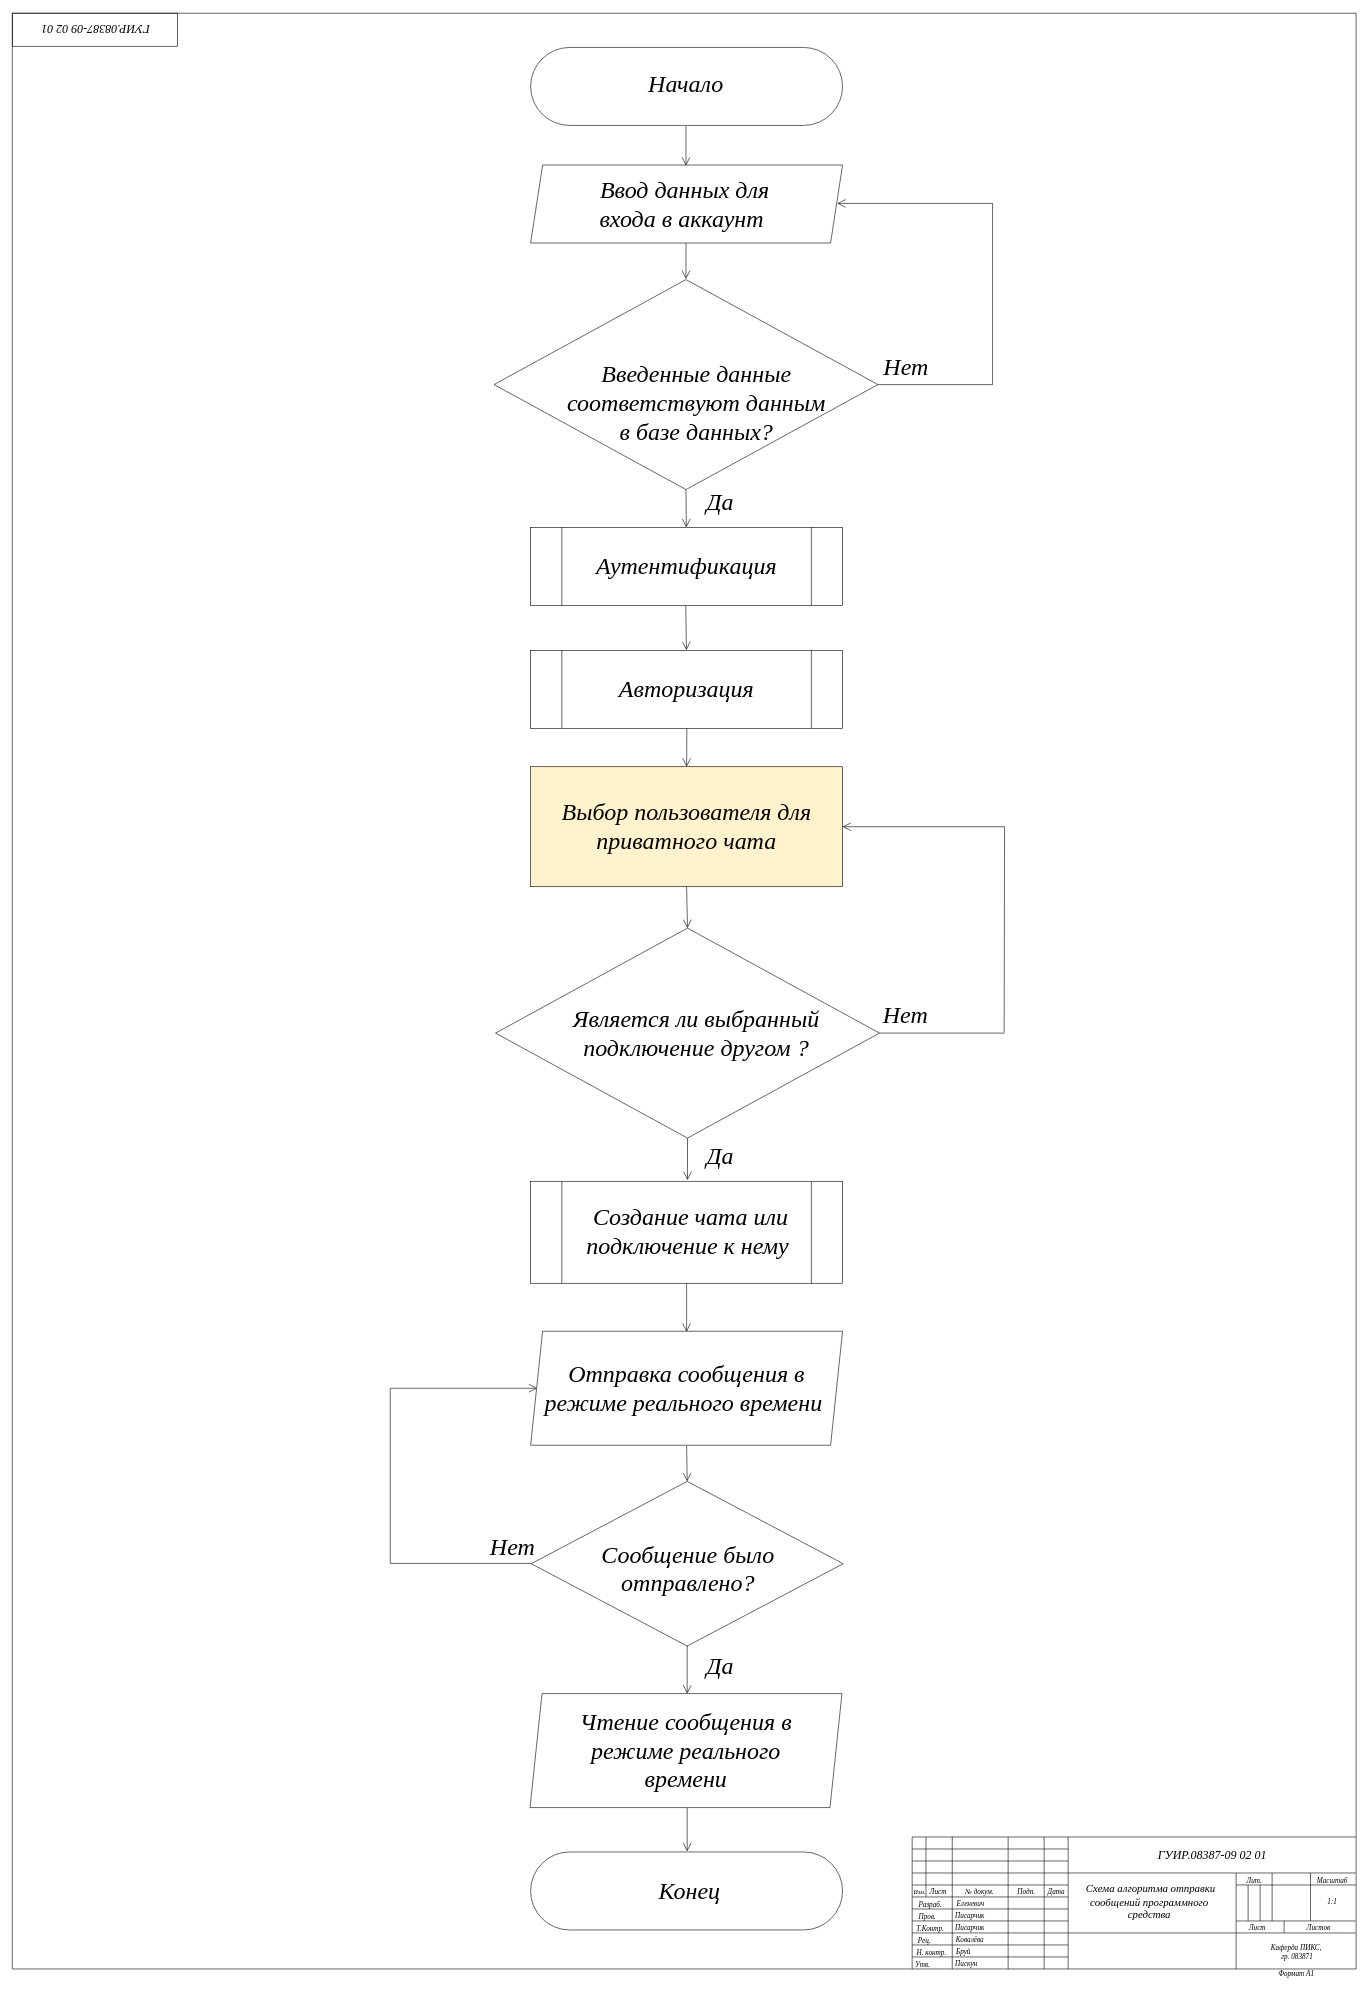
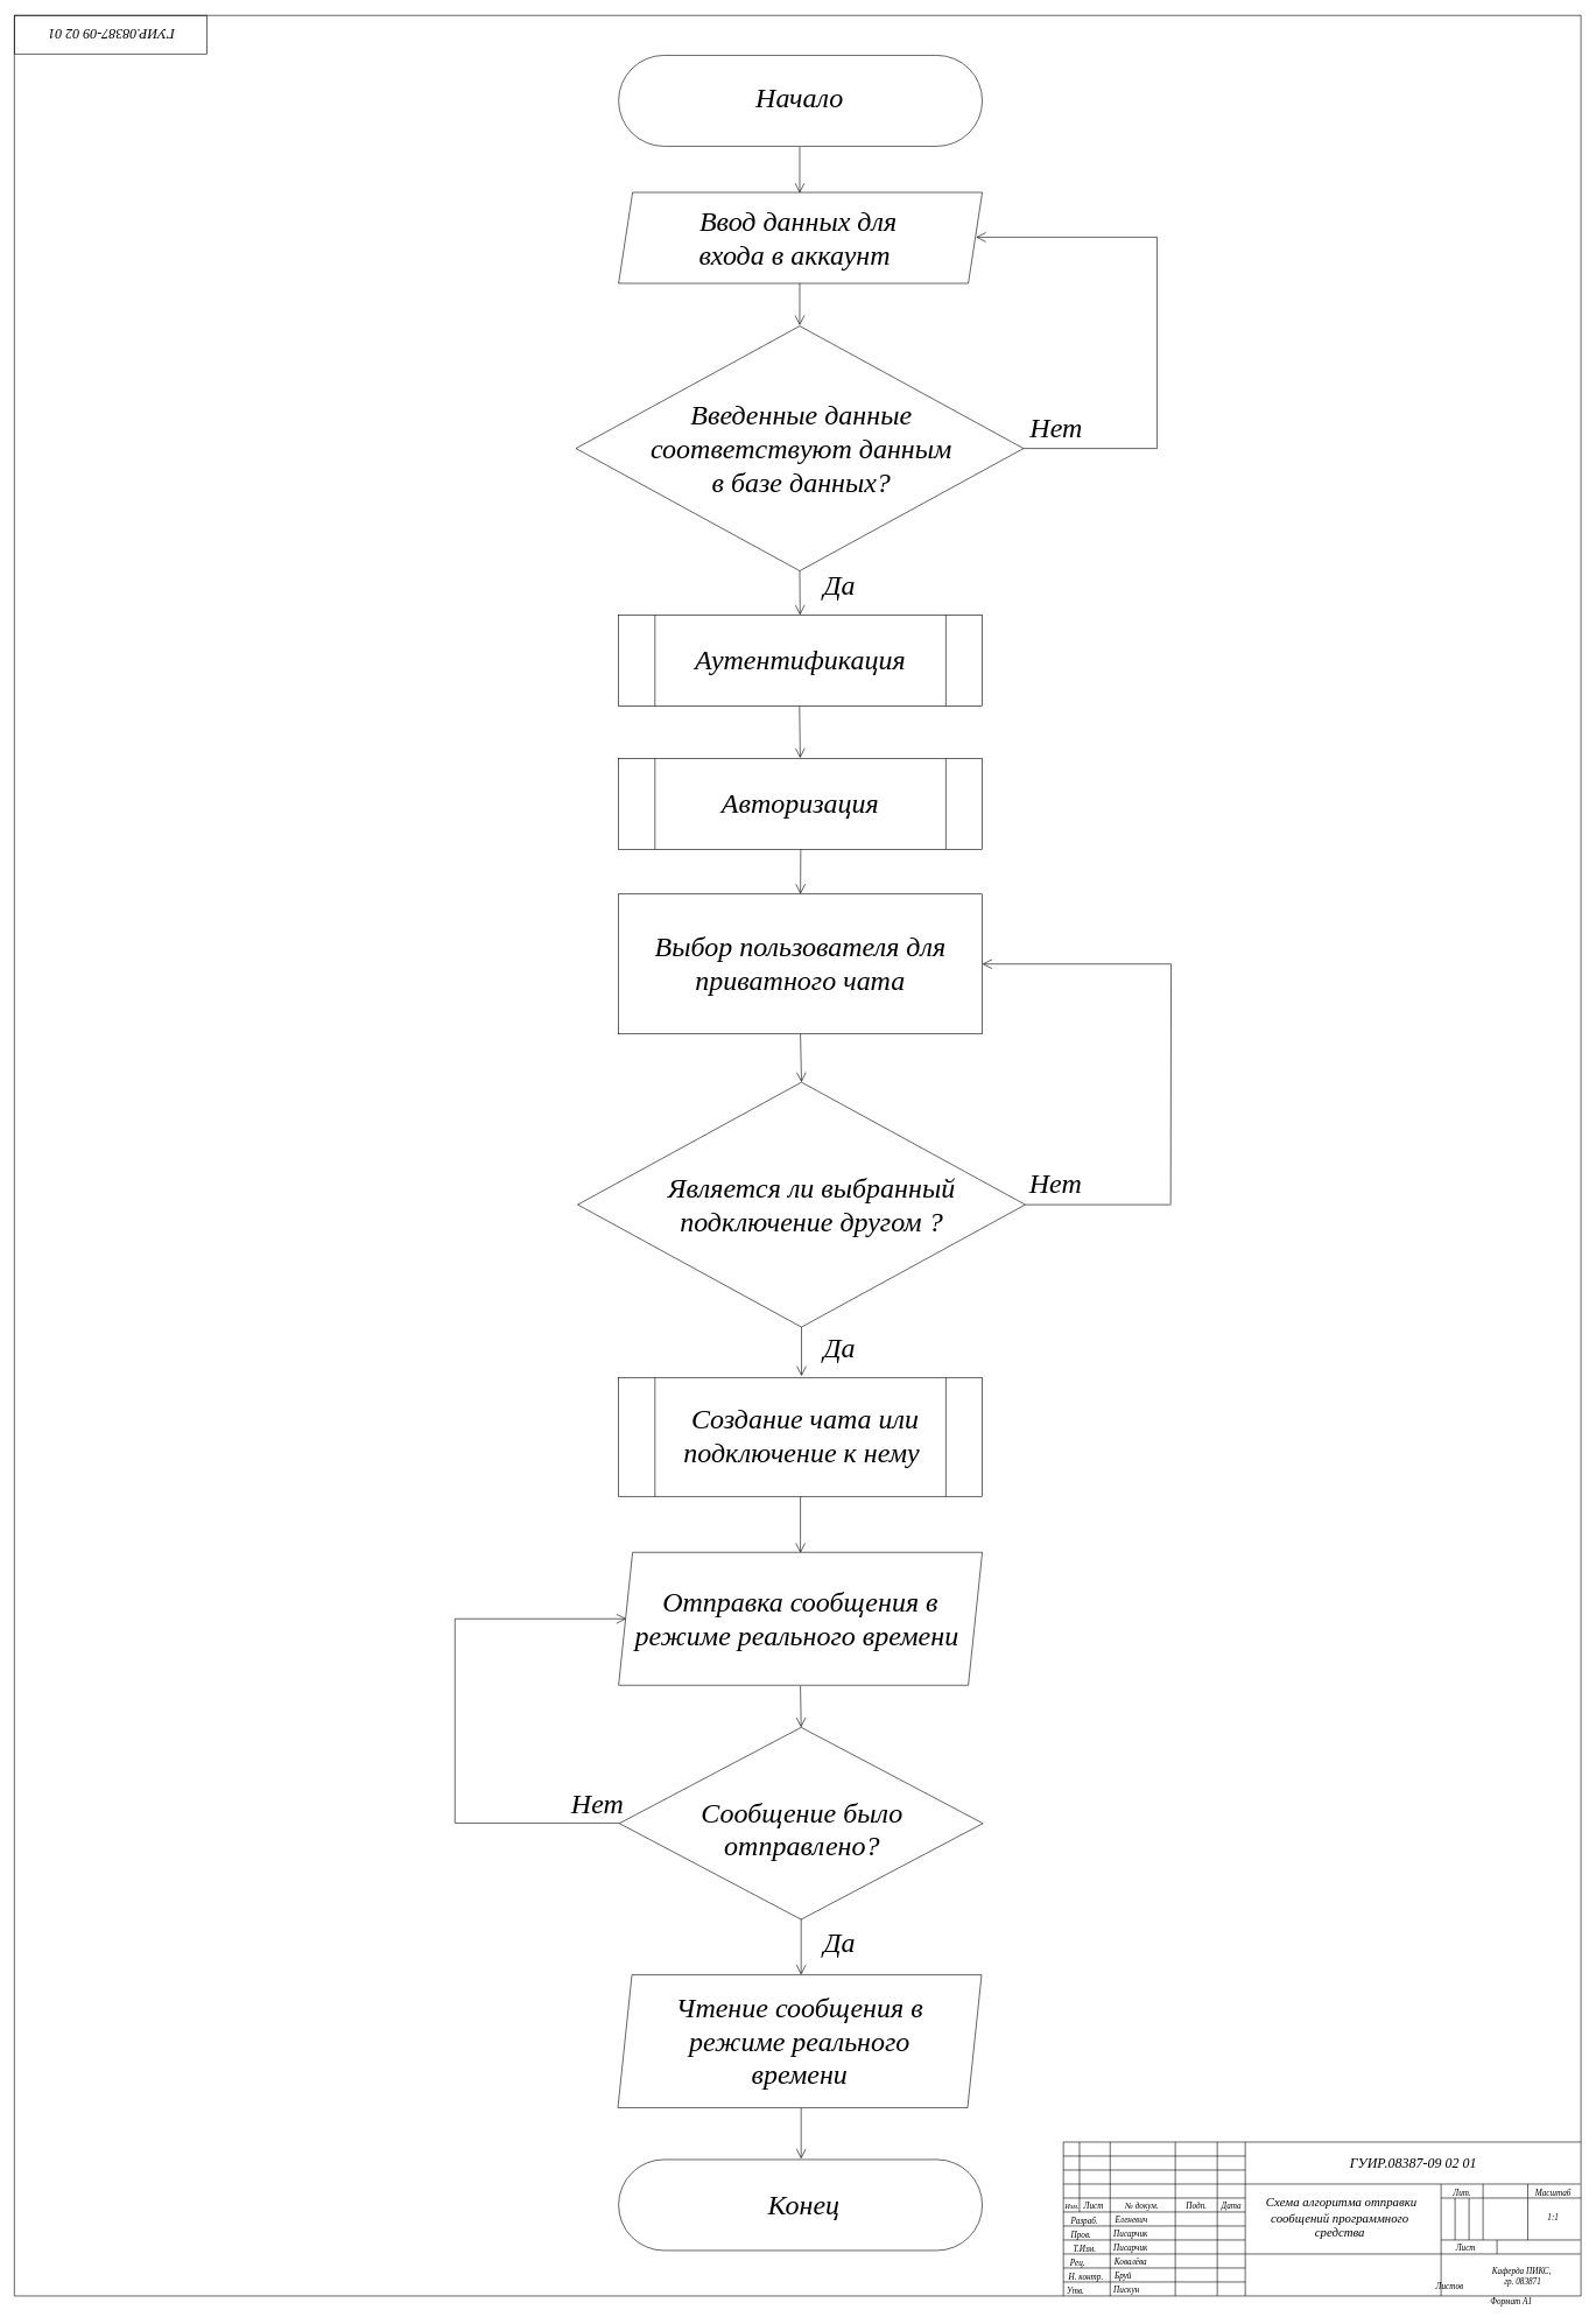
- <mxCell id="70" value="&lt;font style=&quot;font-size: 40px;&quot;&gt;Введенные данные соответствуют данным в базе данных?&lt;/font&gt;" style="text;html=1;strokeColor=none;fillColor=none;align=center;verticalAlign=middle;whiteSpace=wrap;rounded=0;fontFamily=GOST type B;fontStyle=2" parent="1" vertex="1"><mxGeometry x="939.25" y="583" width="442.5" height="175" as="geometry" /></mxCell>
+ <mxCell id="70" value="&lt;font style=&quot;font-size: 40px;&quot;&gt;Введенные данные соответствуют данным в базе данных?&lt;/font&gt;" style="text;html=1;strokeColor=none;fillColor=none;align=center;verticalAlign=middle;whiteSpace=wrap;rounded=0;fontFamily=GOST type B;fontStyle=2" parent="1" vertex="1"><mxGeometry x="924.25" y="553" width="442.5" height="175" as="geometry" /></mxCell>
- <mxCell id="71" value="&lt;span style=&quot;font-size: 40px;&quot;&gt;Выбор пользователя для приватного чата&lt;/span&gt;" style="rounded=0;whiteSpace=wrap;html=1;fontFamily=GOST type B;fontStyle=2;fillColor=#fff2cc;" parent="1" vertex="1"><mxGeometry x="884" y="1277" width="520" height="200" as="geometry" /></mxCell>
+ <mxCell id="71" value="&lt;span style=&quot;font-size: 40px;&quot;&gt;Выбор пользователя для приватного чата&lt;/span&gt;" style="rounded=0;whiteSpace=wrap;html=1;fontFamily=GOST type B;fontStyle=2" parent="1" vertex="1"><mxGeometry x="884" y="1277" width="520" height="200" as="geometry" /></mxCell>
- <mxCell id="65" value="&lt;span&gt;Листов&lt;/span&gt;" style="text;html=1;align=center;verticalAlign=middle;resizable=0;points=[];autosize=1;strokeColor=none;fillColor=none;labelBackgroundColor=none;fontFamily=GOST type B;fontStyle=2" parent="1" vertex="1"><mxGeometry x="2167" y="3197" width="60" height="30" as="geometry" /></mxCell>
+ <mxCell id="65" value="&lt;span&gt;Листов&lt;/span&gt;" style="text;html=1;align=center;verticalAlign=middle;resizable=0;points=[];autosize=1;strokeColor=none;fillColor=none;labelBackgroundColor=none;fontFamily=GOST type B;fontStyle=2" parent="1" vertex="1"><mxGeometry x="2042" y="3252" width="60" height="30" as="geometry" /></mxCell>
- <mxCell id="42" value="&lt;font&gt;&lt;span&gt;Т.Контр.&lt;/span&gt;&lt;/font&gt;" style="text;html=1;align=center;verticalAlign=middle;resizable=0;points=[];autosize=1;strokeColor=none;fillColor=none;fontFamily=GOST type B;labelBackgroundColor=none;fontStyle=2" parent="13" vertex="1"><mxGeometry x="-5" y="138" width="70" height="30" as="geometry" /></mxCell>
+ <mxCell id="42" value="&lt;font&gt;&lt;span&gt;Т.Изм.&lt;/span&gt;&lt;/font&gt;" style="text;html=1;align=center;verticalAlign=middle;resizable=0;points=[];autosize=1;strokeColor=none;fillColor=none;fontFamily=GOST type B;labelBackgroundColor=none;fontStyle=2" parent="13" vertex="1"><mxGeometry x="-5" y="138" width="70" height="30" as="geometry" /></mxCell>
- <mxCell id="52" value="&lt;span&gt;Каферда ПИКС,&lt;br&gt;&amp;nbsp;гр. 083871&lt;/span&gt;" style="text;html=1;align=center;verticalAlign=middle;resizable=0;points=[];autosize=1;strokeColor=none;fillColor=none;labelBackgroundColor=none;fontFamily=GOST type B;fontStyle=2" parent="13" vertex="1"><mxGeometry x="590" y="172" width="100" height="40" as="geometry" /></mxCell>
+ <mxCell id="52" value="&lt;span&gt;Каферда ПИКС,&lt;br&gt;&amp;nbsp;гр. 083871&lt;/span&gt;" style="text;html=1;align=center;verticalAlign=middle;resizable=0;points=[];autosize=1;strokeColor=none;fillColor=none;labelBackgroundColor=none;fontFamily=GOST type B;fontStyle=2" parent="13" vertex="1"><mxGeometry x="605" y="172" width="100" height="40" as="geometry" /></mxCell>
